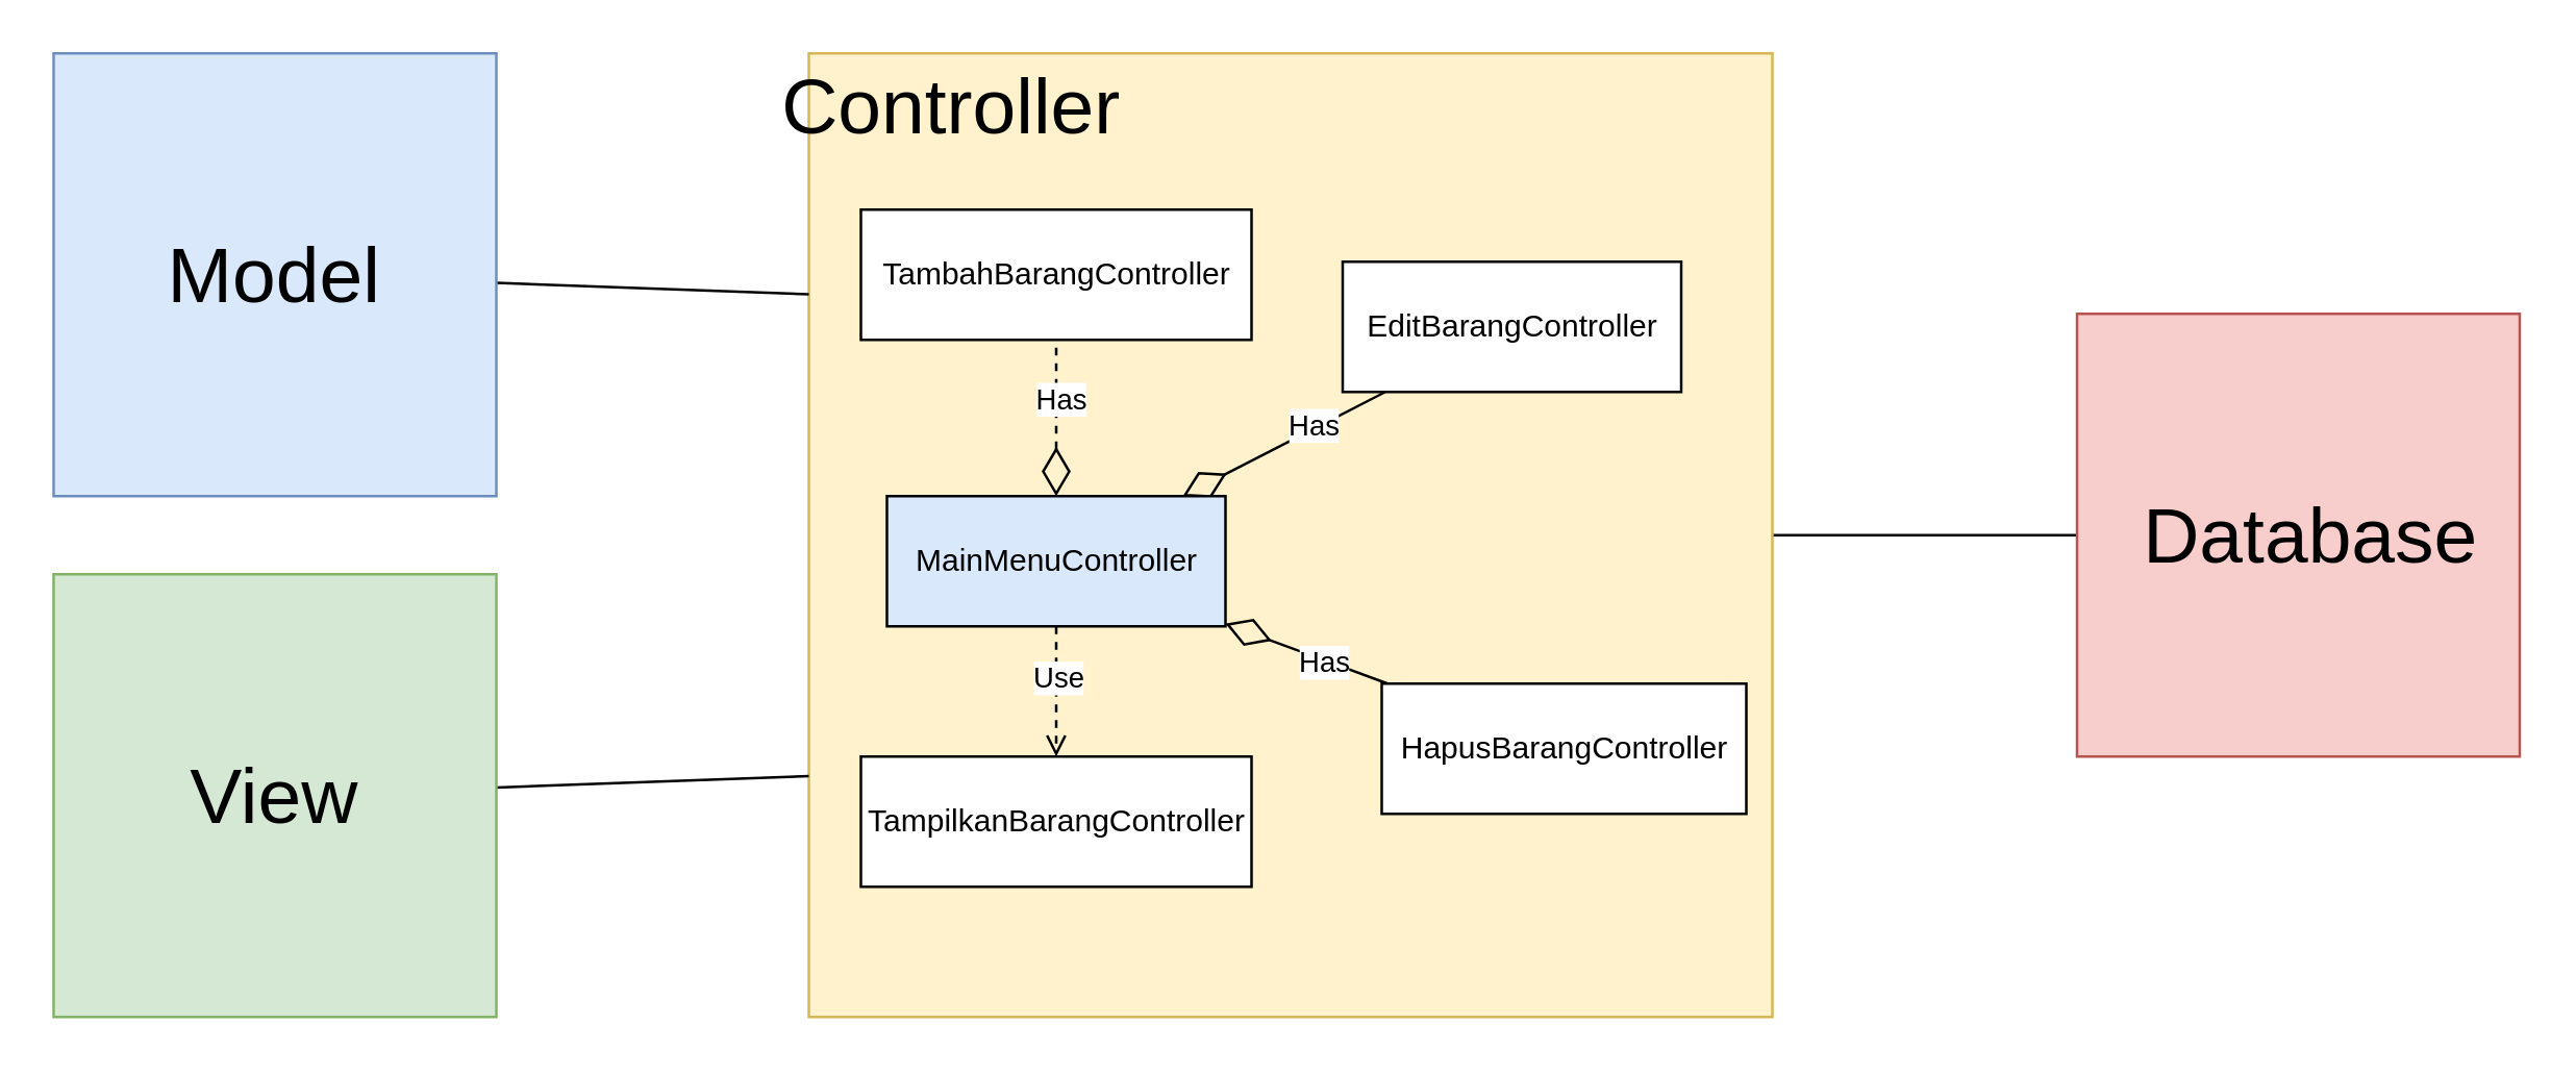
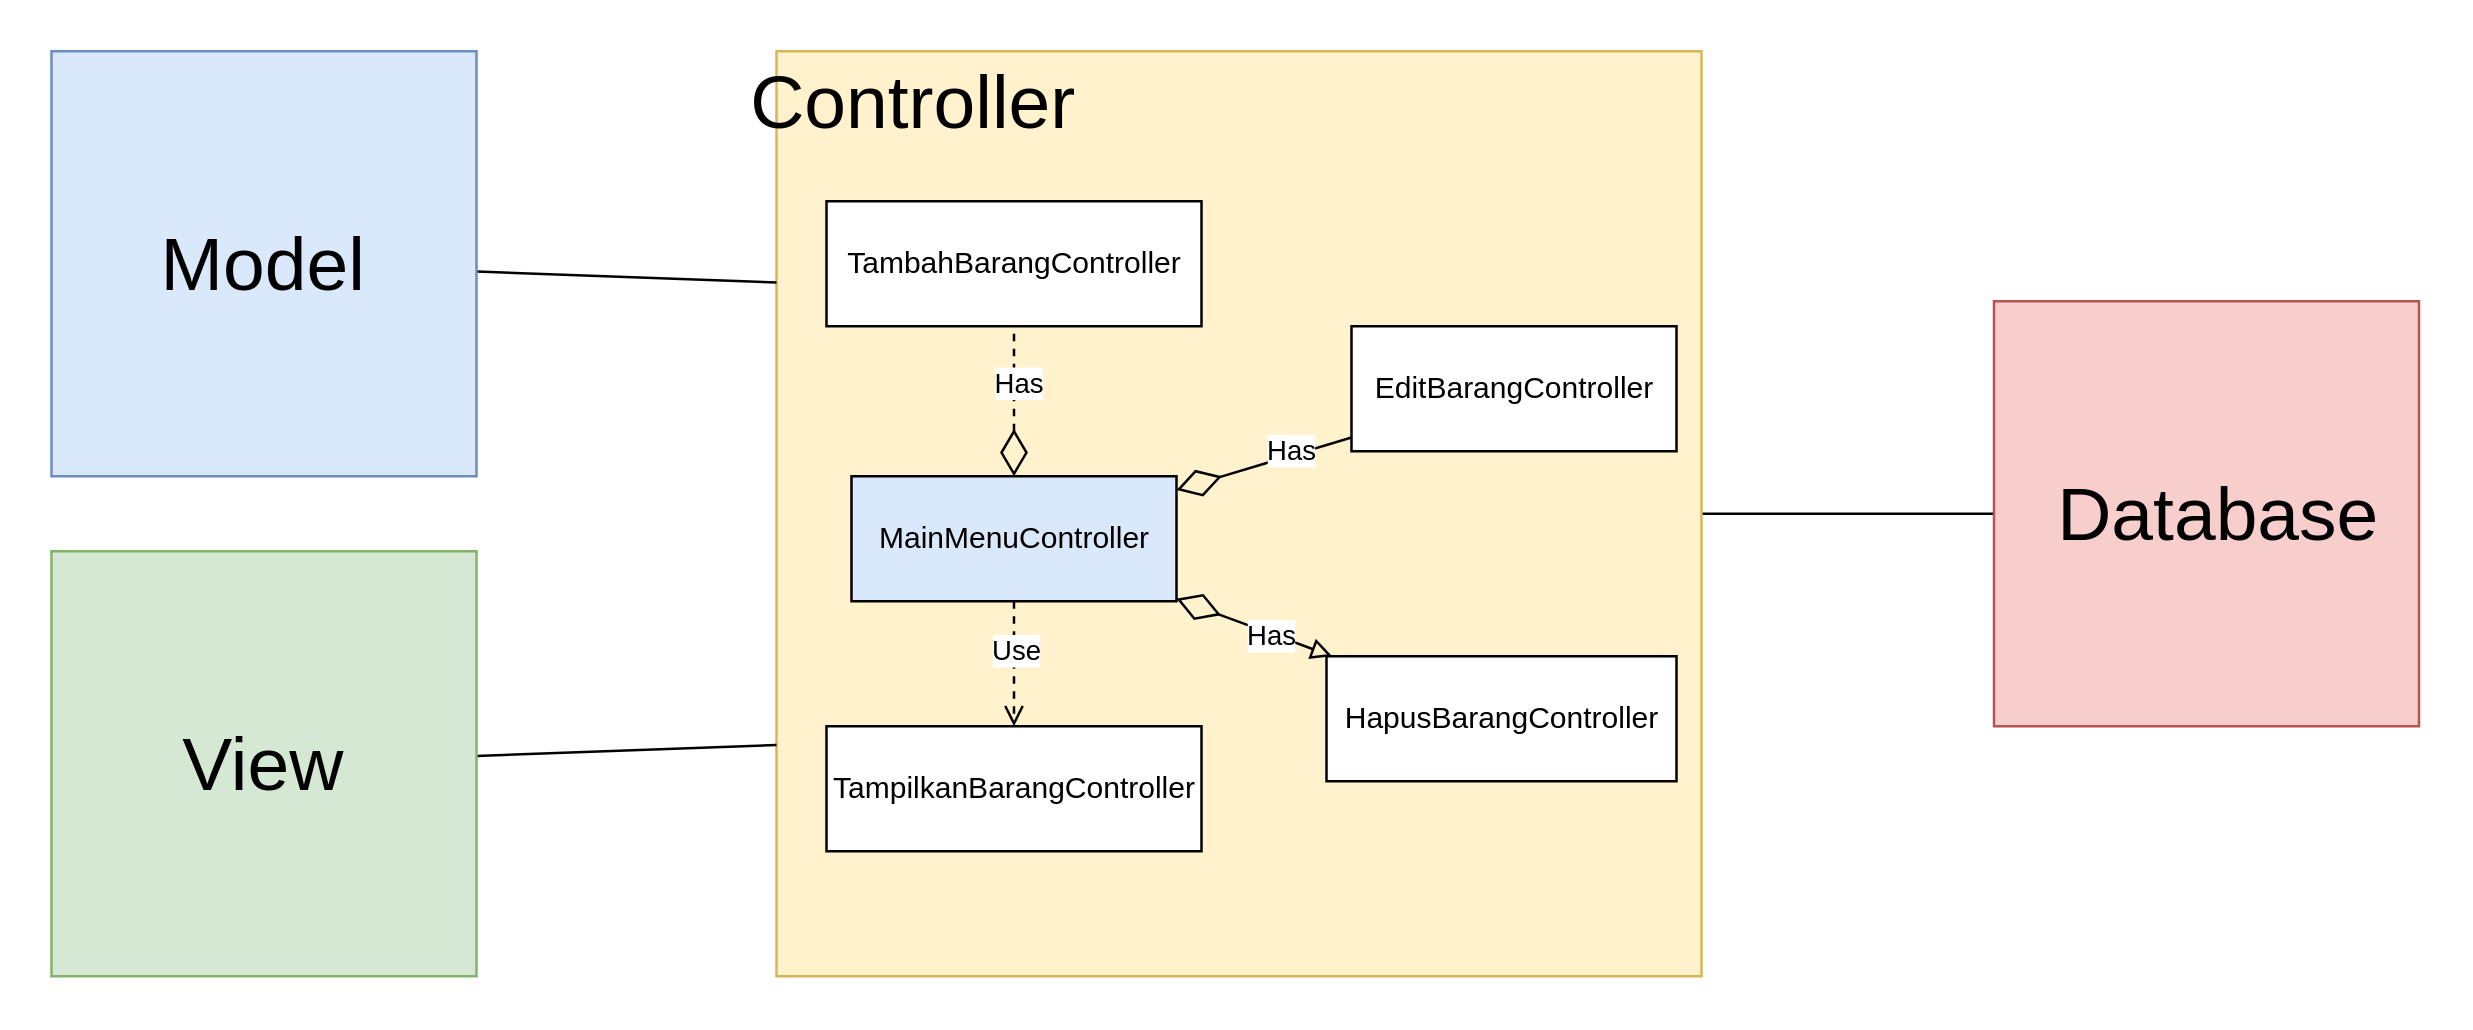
- <mxCell id="16" value="EditBarangController" style="html=1;" parent="1" vertex="1"><mxGeometry x="515" y="100" width="130" height="50" as="geometry" /></mxCell>
+ <mxCell id="16" value="EditBarangController" style="html=1;" parent="1" vertex="1"><mxGeometry x="540" y="130" width="130" height="50" as="geometry" /></mxCell>
- <mxCell id="8" value="" style="edgeStyle=none;rounded=0;orthogonalLoop=1;jettySize=auto;html=1;endArrow=none;endFill=0;startArrow=diamondThin;startFill=0;startSize=16;" parent="1" source="12" target="15" edge="1"><mxGeometry relative="1" as="geometry" /></mxCell>
+ <mxCell id="8" value="" style="edgeStyle=none;rounded=0;orthogonalLoop=1;jettySize=auto;html=1;endArrow=block;endFill=0;startArrow=diamondThin;startFill=0;startSize=16;" parent="1" source="12" target="15" edge="1"><mxGeometry relative="1" as="geometry" /></mxCell>
